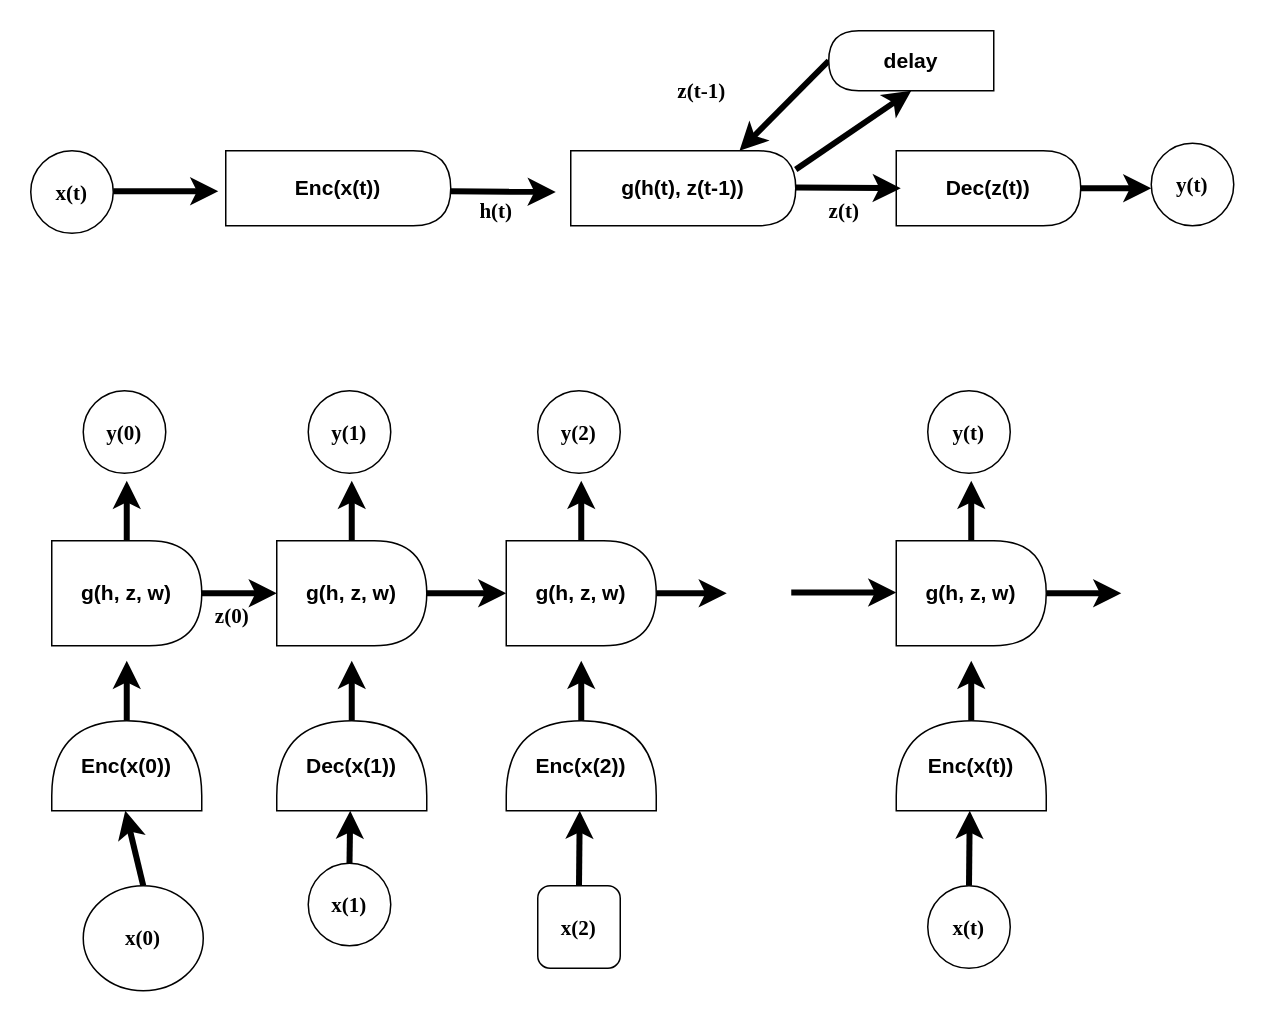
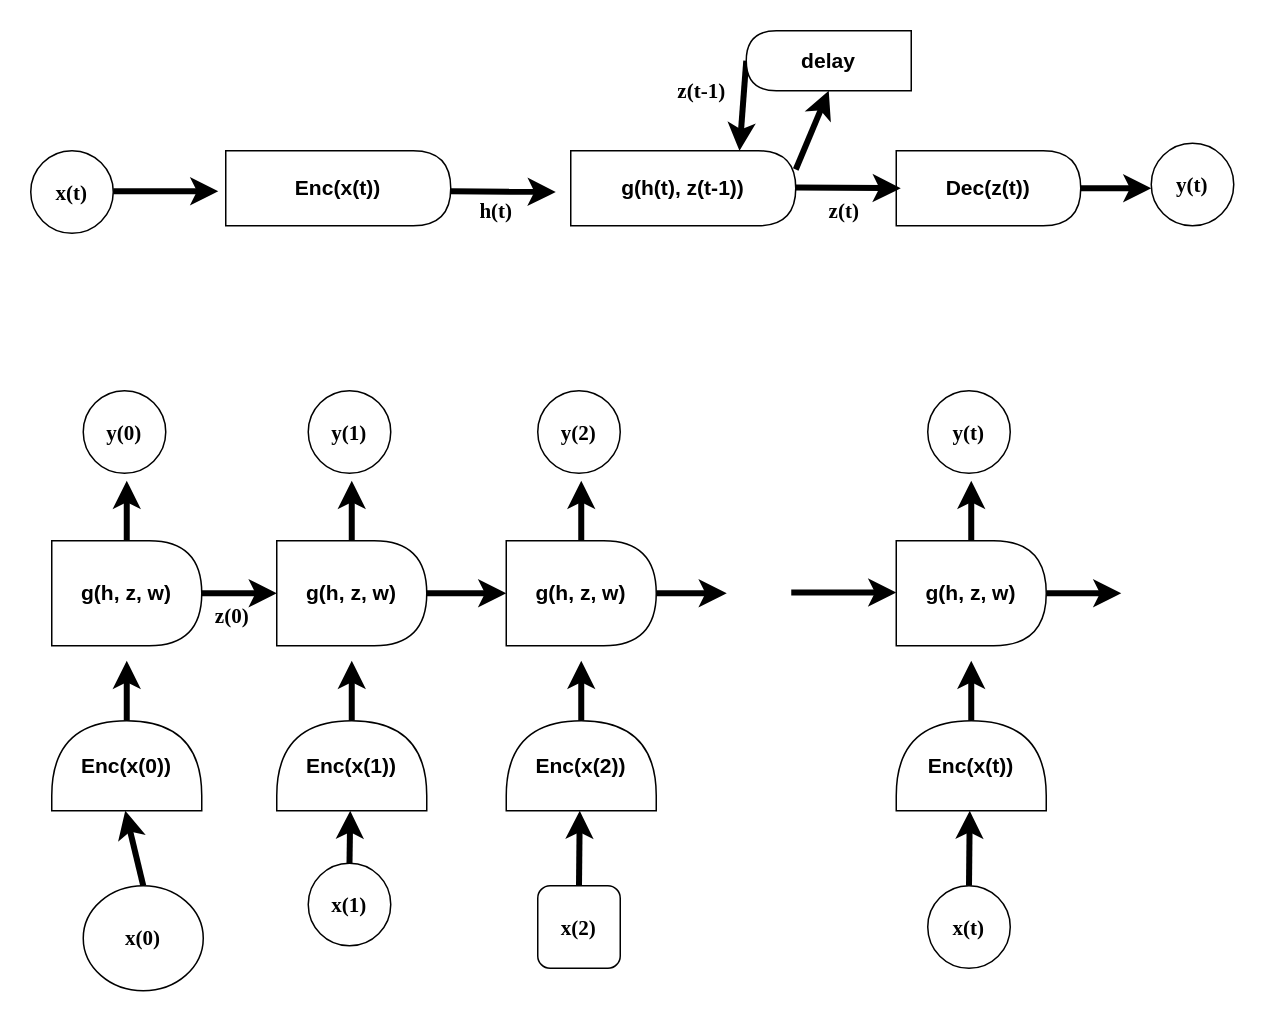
- <mxCell id="6" value="&lt;h3&gt;delay&lt;/h3&gt;" style="shape=delay;whiteSpace=wrap;html=1;direction=west;" vertex="1" parent="1"><mxGeometry x="552" y="20" width="110" height="40" as="geometry" /></mxCell>
+ <mxCell id="6" value="&lt;h3&gt;delay&lt;/h3&gt;" style="shape=delay;whiteSpace=wrap;html=1;direction=west;" vertex="1" parent="1"><mxGeometry x="497" y="20" width="110" height="40" as="geometry" /></mxCell>
- <mxCell id="28" value="&lt;h3&gt;Dec(x(1))&lt;/h3&gt;" style="shape=delay;whiteSpace=wrap;html=1;direction=north;" vertex="1" parent="1"><mxGeometry x="184" y="480" width="100" height="60" as="geometry" /></mxCell>
+ <mxCell id="28" value="&lt;h3&gt;Enc(x(1))&lt;/h3&gt;" style="shape=delay;whiteSpace=wrap;html=1;direction=north;" vertex="1" parent="1"><mxGeometry x="184" y="480" width="100" height="60" as="geometry" /></mxCell>
